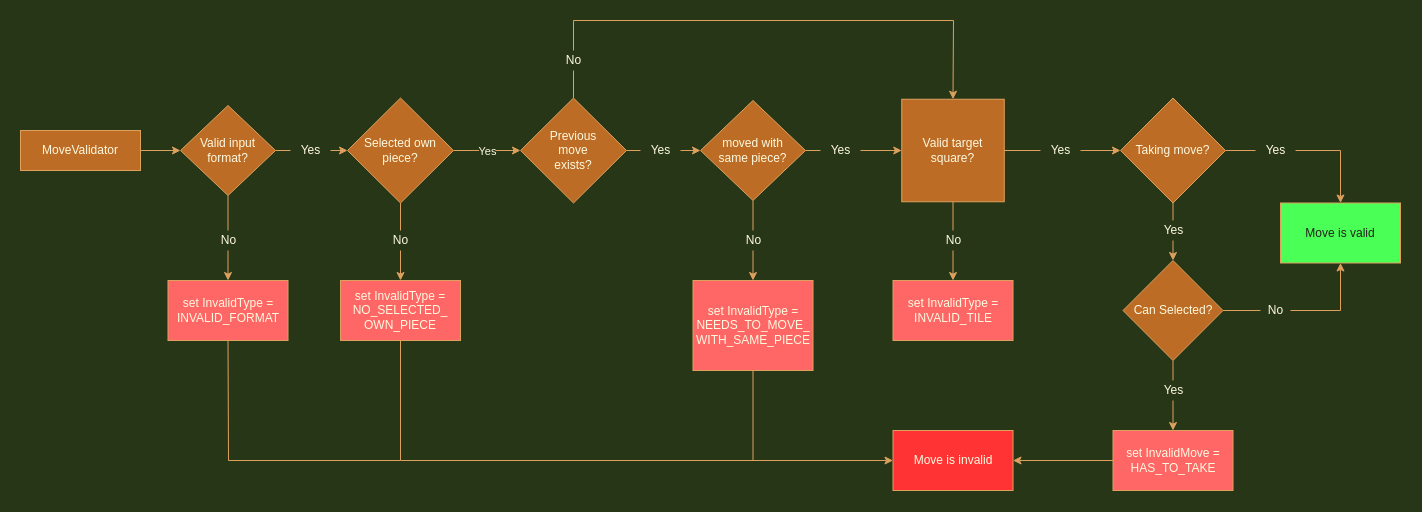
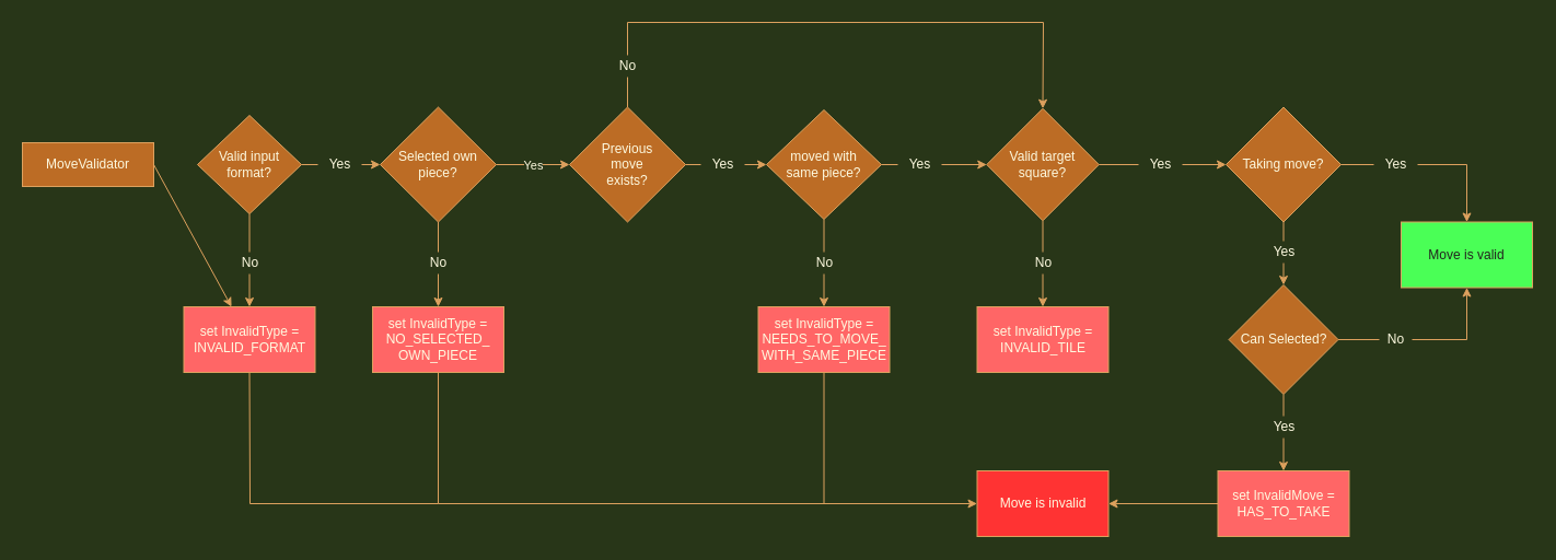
- <mxCell id="9" value="" style="endArrow=classic;html=1;rounded=0;exitX=1;exitY=0.5;exitDx=0;exitDy=0;entryX=0;entryY=0.5;entryDx=0;entryDy=0;labelBackgroundColor=#283618;strokeColor=#DDA15E;fontColor=#FEFAE0;" edge="1" parent="1" source="2" target="8"><mxGeometry width="50" height="50" relative="1" as="geometry"><mxPoint x="380" y="420" as="sourcePoint" /><mxPoint x="430" y="370" as="targetPoint" /></mxGeometry></mxCell>
+ <mxCell id="9" value="" style="endArrow=classic;html=1;rounded=0;exitX=1;exitY=0.5;exitDx=0;exitDy=0;labelBackgroundColor=#283618;strokeColor=#DDA15E;fontColor=#FEFAE0;" edge="1" parent="1" source="2" target="23"><mxGeometry width="50" height="50" relative="1" as="geometry"><mxPoint x="380" y="420" as="sourcePoint" /><mxPoint x="430" y="370" as="targetPoint" /></mxGeometry></mxCell>
- <mxCell id="20" value="&lt;div&gt;Valid target &lt;br&gt;&lt;/div&gt;&lt;div&gt;square?&lt;br&gt;&lt;/div&gt;" style="whiteSpace=wrap;html=1;fillColor=#BC6C25;strokeColor=#DDA15E;fontColor=#FEFAE0;rounded=0;" vertex="1" parent="1"><mxGeometry x="901.25" y="98.75" width="102.5" height="102.5" as="geometry" /></mxCell>
+ <mxCell id="20" value="&lt;div&gt;Valid target &lt;br&gt;&lt;/div&gt;&lt;div&gt;square?&lt;br&gt;&lt;/div&gt;" style="rhombus;whiteSpace=wrap;html=1;fillColor=#BC6C25;strokeColor=#DDA15E;fontColor=#FEFAE0;rounded=0;" vertex="1" parent="1"><mxGeometry x="901.25" y="98.75" width="102.5" height="102.5" as="geometry" /></mxCell>
- <mxCell id="35" value="&lt;div&gt;set InvalidType = NEEDS_TO_MOVE_&lt;/div&gt;&lt;div&gt;WITH_SAME_PIECE&lt;br&gt;&lt;/div&gt;" style="rounded=0;whiteSpace=wrap;html=1;fillColor=#FF6666;strokeColor=#DDA15E;fontColor=#FEFAE0;" vertex="1" parent="1"><mxGeometry x="692.5" y="280" width="120" height="90" as="geometry" /></mxCell>
+ <mxCell id="35" value="&lt;div&gt;set InvalidType = NEEDS_TO_MOVE_&lt;/div&gt;&lt;div&gt;WITH_SAME_PIECE&lt;br&gt;&lt;/div&gt;" style="rounded=0;whiteSpace=wrap;html=1;fillColor=#FF6666;strokeColor=#DDA15E;fontColor=#FEFAE0;" vertex="1" parent="1"><mxGeometry x="692.5" y="280" width="120" height="60" as="geometry" /></mxCell>
